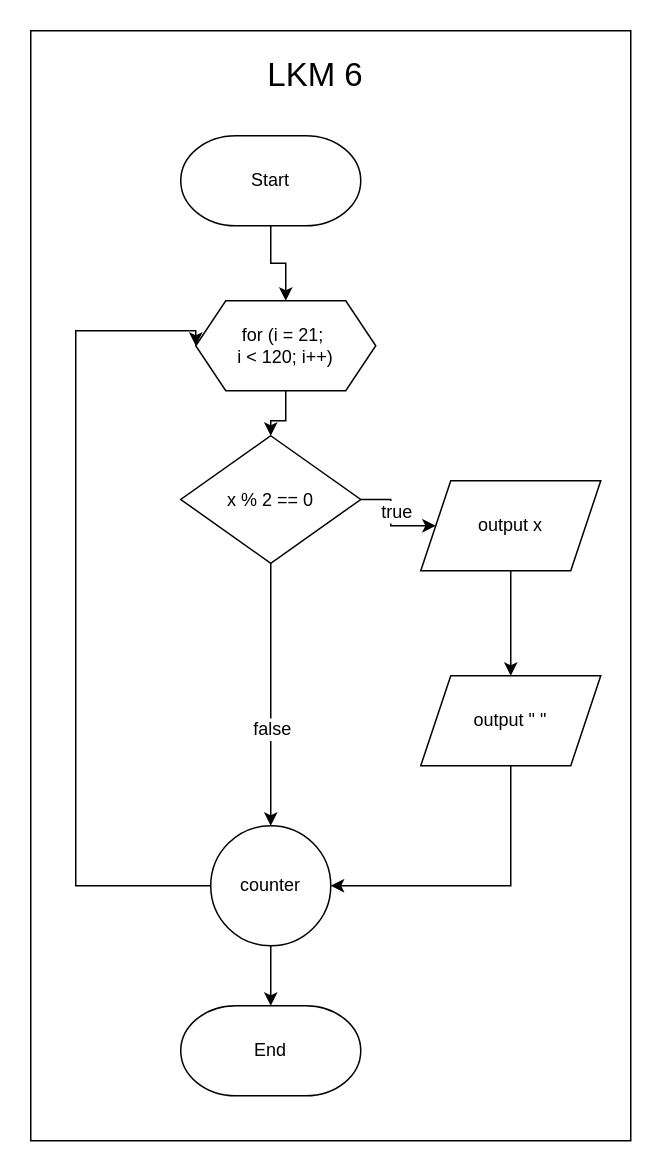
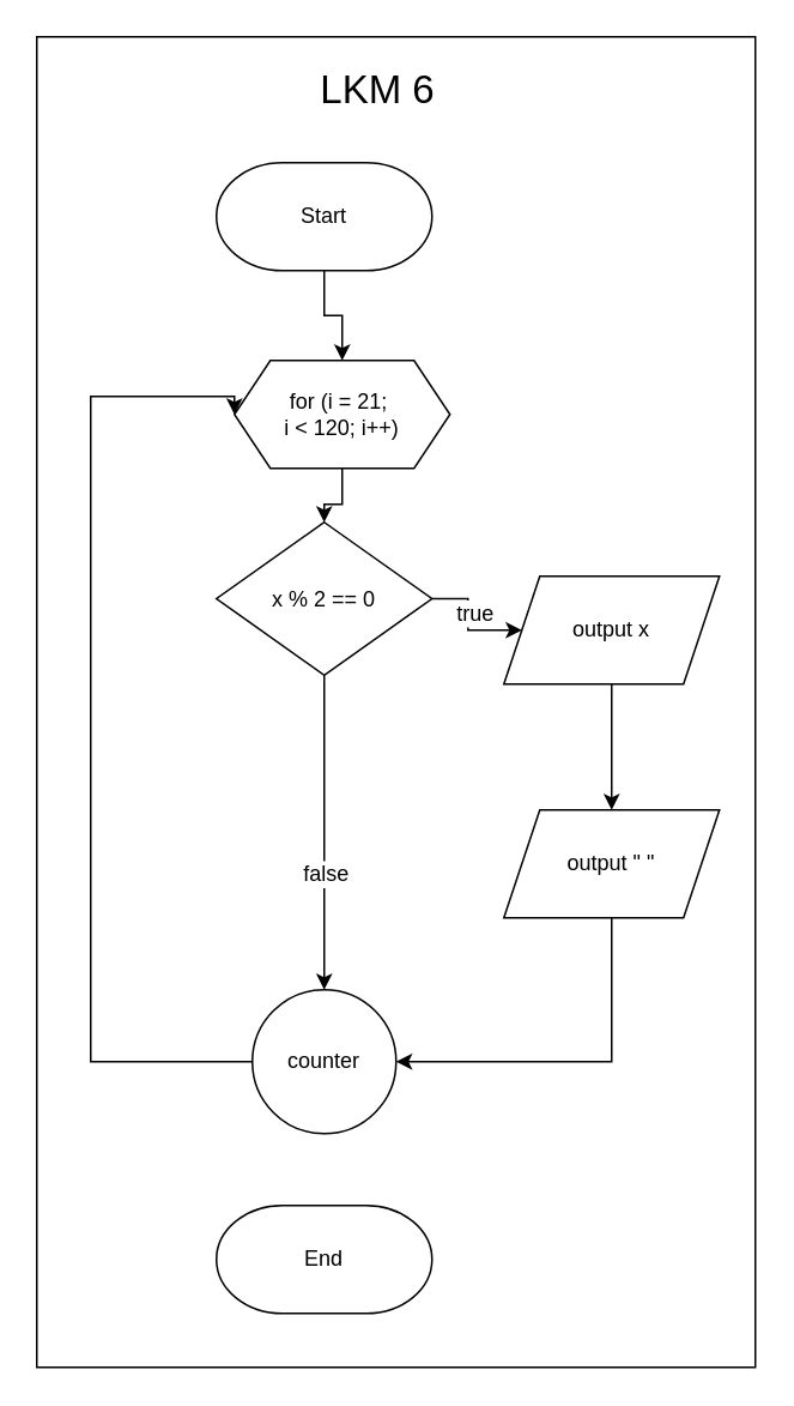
- <mxCell id="15" style="edgeStyle=orthogonalEdgeStyle;rounded=0;orthogonalLoop=1;jettySize=auto;html=1;fontSize=12;" parent="1" source="16" target="17" edge="1"><mxGeometry relative="1" as="geometry" /></mxCell>
